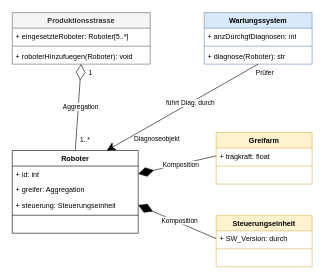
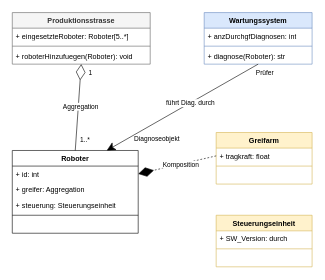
- <mxCell id="28" value="" style="endArrow=diamondThin;endFill=1;endSize=24;html=1;rounded=0;entryX=1;entryY=0.5;entryDx=0;entryDy=0;exitX=0;exitY=0.5;exitDx=0;exitDy=0;" edge="1" parent="1" source="9" target="3"><mxGeometry width="160" relative="1" as="geometry"><mxPoint x="230" y="250" as="sourcePoint" /><mxPoint x="390" y="250" as="targetPoint" /></mxGeometry></mxCell>
+ <mxCell id="28" value="" style="endArrow=diamondThin;endFill=1;endSize=24;html=1;rounded=0;entryX=1;entryY=0.5;entryDx=0;entryDy=0;exitX=0;exitY=0.5;exitDx=0;exitDy=0;dashed=1;" edge="1" parent="1" source="9" target="3"><mxGeometry width="160" relative="1" as="geometry"><mxPoint x="230" y="250" as="sourcePoint" /><mxPoint x="390" y="250" as="targetPoint" /></mxGeometry></mxCell>
- <mxCell id="30" value="" style="endArrow=diamondThin;endFill=1;endSize=24;html=1;rounded=0;exitX=0;exitY=0.5;exitDx=0;exitDy=0;entryX=1;entryY=0.5;entryDx=0;entryDy=0;" edge="1" parent="1" source="13" target="5"><mxGeometry width="160" relative="1" as="geometry"><mxPoint x="230" y="250" as="sourcePoint" /><mxPoint x="390" y="250" as="targetPoint" /></mxGeometry></mxCell>
- <mxCell id="31" value="Komposition" style="edgeLabel;html=1;align=center;verticalAlign=middle;resizable=0;points=[];" vertex="1" connectable="0" parent="30"><mxGeometry x="-0.022" y="-4" relative="1" as="geometry"><mxPoint as="offset" /></mxGeometry></mxCell>
